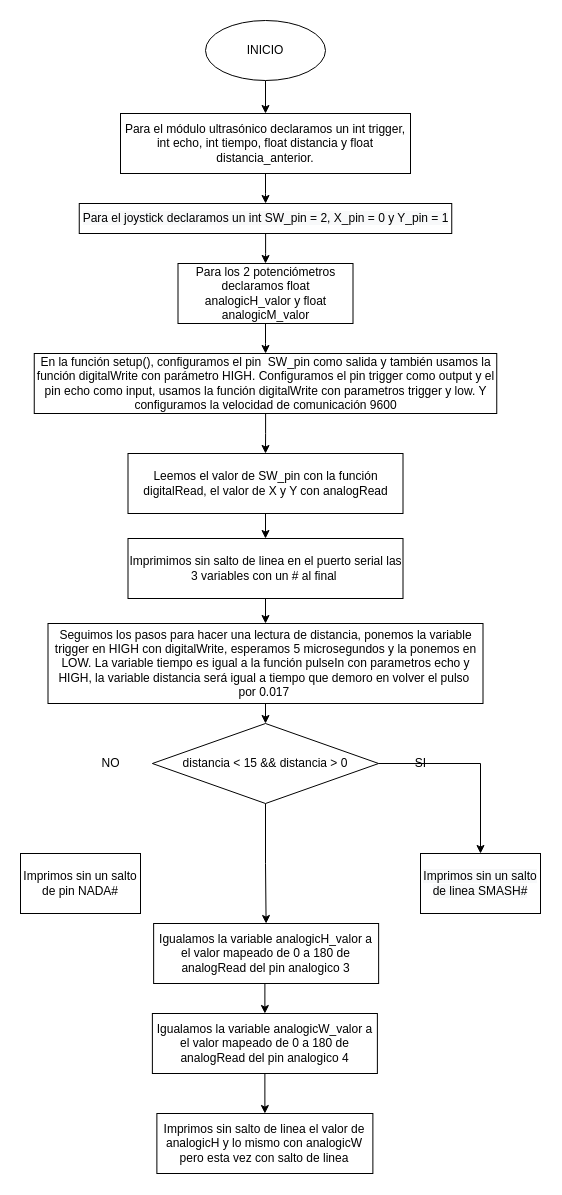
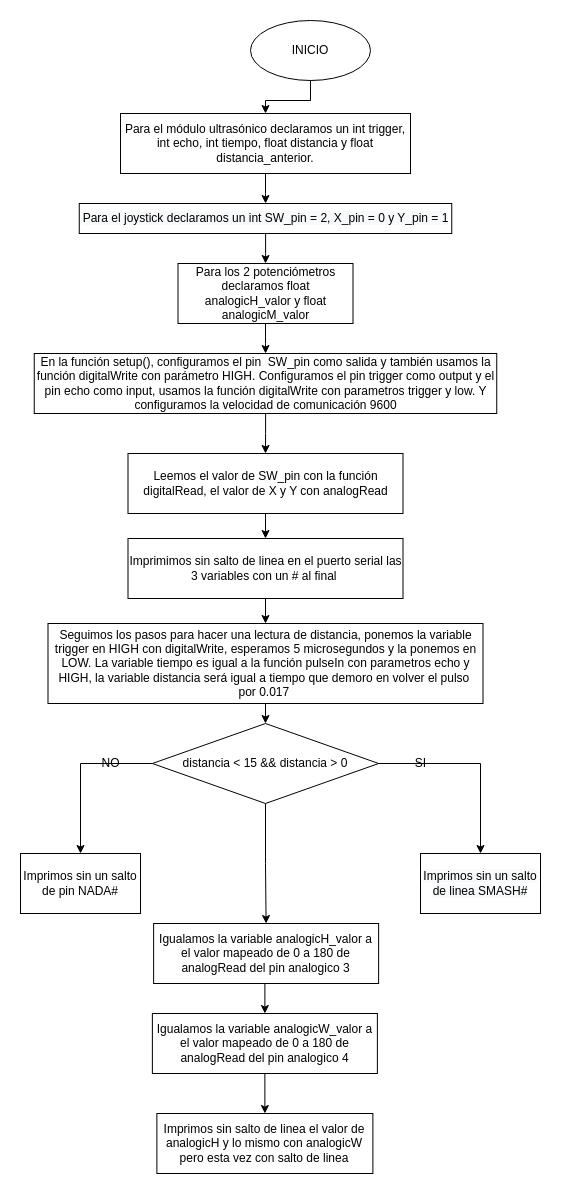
- <mxCell id="3" value="INICIO" style="ellipse;whiteSpace=wrap;html=1;" vertex="1" parent="1"><mxGeometry x="205" width="120" height="60" as="geometry" y="20" /></mxCell>
+ <mxCell id="3" value="INICIO" style="ellipse;whiteSpace=wrap;html=1;" vertex="1" parent="1"><mxGeometry x="250" y="20" width="120" height="60" as="geometry" /></mxCell>
+ <mxCell id="18" style="edgeStyle=orthogonalEdgeStyle;rounded=0;orthogonalLoop=1;jettySize=auto;html=1;" edge="1" parent="1" source="21" target="22"><mxGeometry relative="1" as="geometry"><mxPoint x="90" y="853" as="targetPoint" /></mxGeometry></mxCell>
